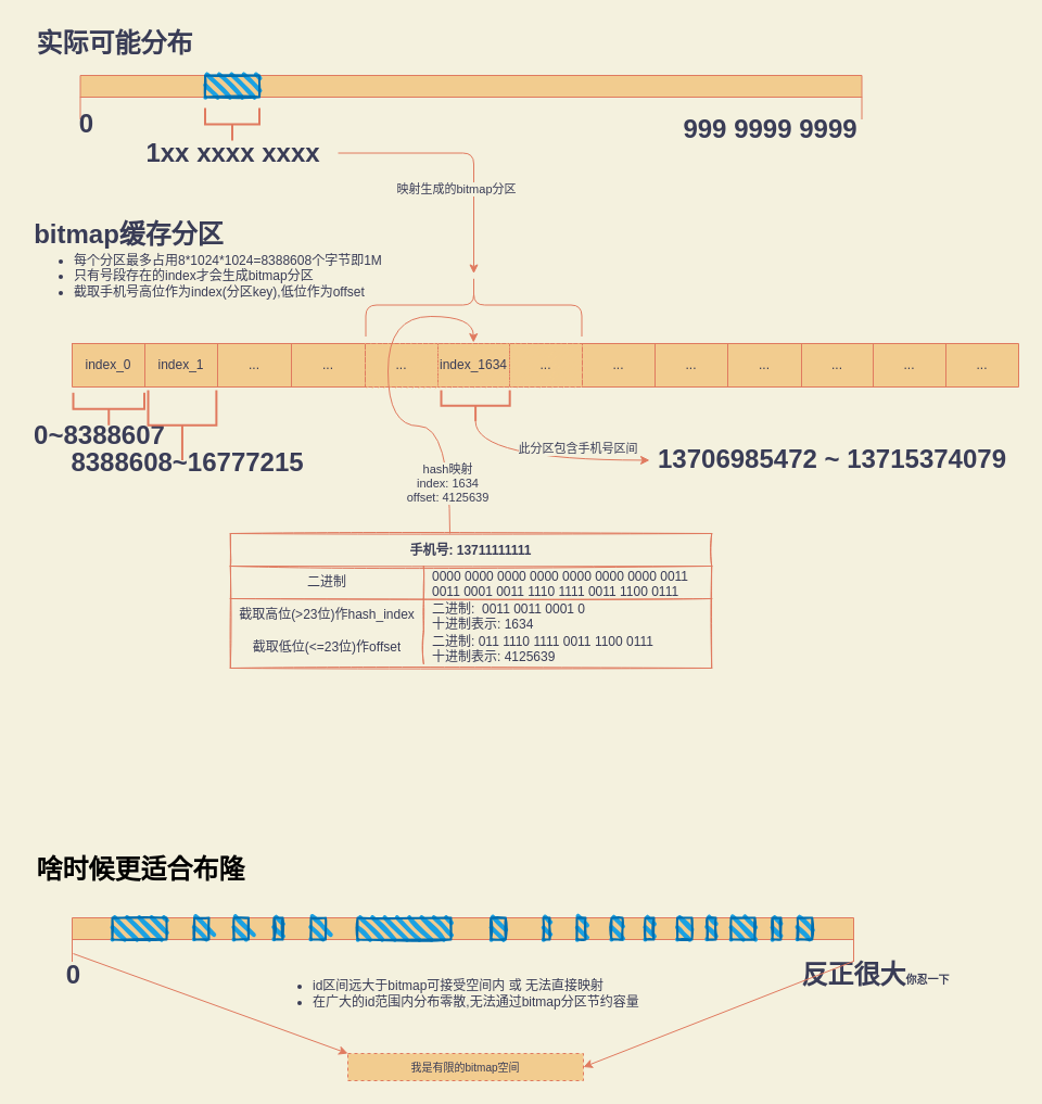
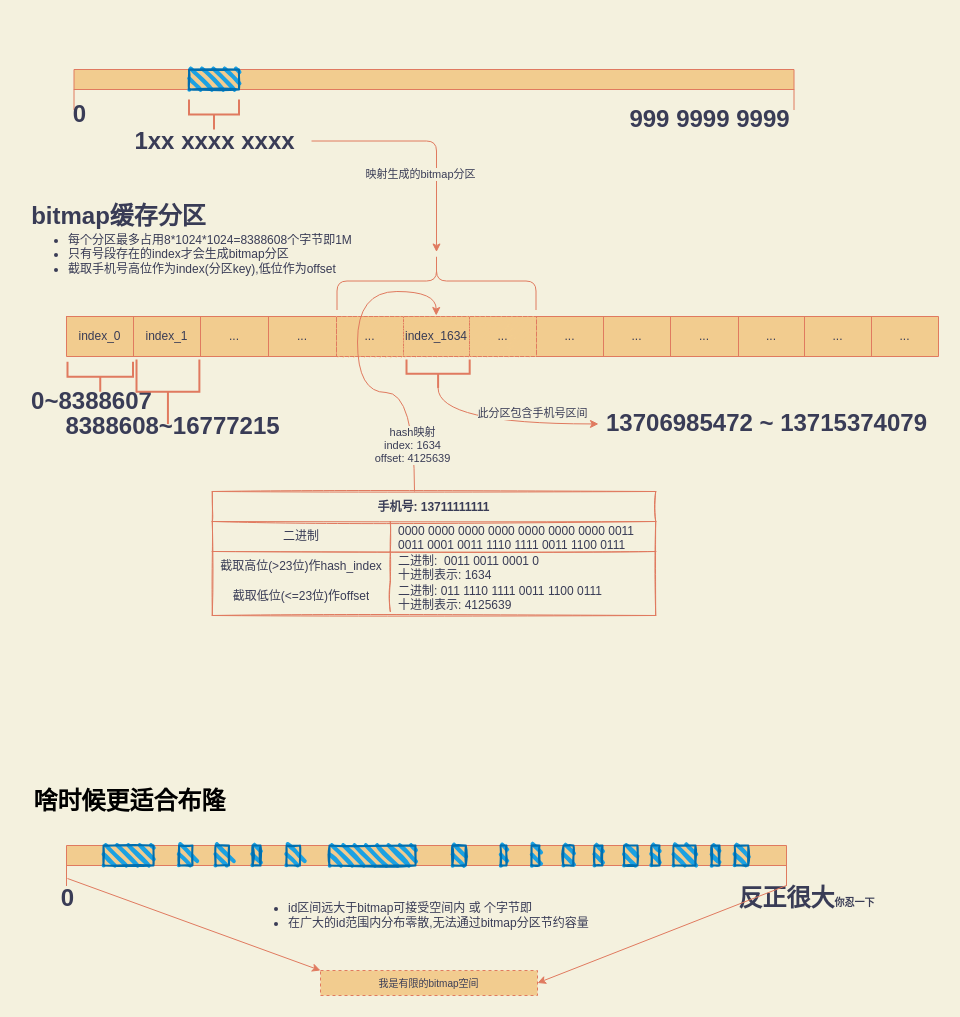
- <mxCell id="10" value="实际可能分布" style="text;strokeColor=none;fillColor=none;html=1;fontSize=24;fontStyle=1;verticalAlign=middle;align=center;fontColor=#393C56;" parent="1" vertex="1"><mxGeometry x="26" y="20" width="157.5" height="40" as="geometry" /></mxCell>
- <mxCell id="76" value="&lt;ul&gt;&lt;li&gt;id区间远大于bitmap可接受空间内 或 无法直接映射&lt;/li&gt;&lt;li&gt;在广大的id范围内分布零散,无法通过bitmap分区节约容量&lt;/li&gt;&lt;/ul&gt;" style="text;strokeColor=none;fillColor=none;html=1;whiteSpace=wrap;verticalAlign=middle;overflow=hidden;rounded=0;sketch=0;fontColor=#393C56;" vertex="1" parent="1"><mxGeometry x="245.5" y="875" width="366" height="80" as="geometry" /></mxCell>
+ <mxCell id="76" value="&lt;ul&gt;&lt;li&gt;id区间远大于bitmap可接受空间内 或 个字节即&lt;/li&gt;&lt;li&gt;在广大的id范围内分布零散,无法通过bitmap分区节约容量&lt;/li&gt;&lt;/ul&gt;" style="text;strokeColor=none;fillColor=none;html=1;whiteSpace=wrap;verticalAlign=middle;overflow=hidden;rounded=0;sketch=0;fontColor=#393C56;" vertex="1" parent="1"><mxGeometry x="245.5" y="875" width="366" height="80" as="geometry" /></mxCell>
